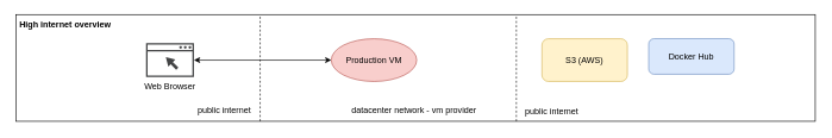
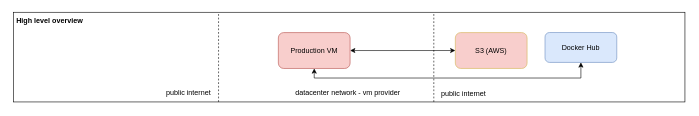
- <mxCell id="15" value="High internet overview" style="text;html=1;strokeColor=none;fillColor=none;align=left;verticalAlign=middle;whiteSpace=wrap;rounded=0;shadow=0;glass=0;labelBackgroundColor=default;labelBorderColor=none;sketch=0;fontStyle=1" vertex="1" parent="1"><mxGeometry x="23" width="190" height="30" as="geometry" y="20" /></mxCell>
+ <mxCell id="15" value="High level overview" style="text;html=1;strokeColor=none;fillColor=none;align=left;verticalAlign=middle;whiteSpace=wrap;rounded=0;shadow=0;glass=0;labelBackgroundColor=default;labelBorderColor=none;sketch=0;fontStyle=1" vertex="1" parent="1"><mxGeometry x="23" width="190" height="30" as="geometry" y="20" /></mxCell>
- <mxCell id="6" value="Web Browser" style="sketch=0;pointerEvents=1;shadow=0;dashed=0;html=1;strokeColor=none;fillColor=#434445;aspect=fixed;labelPosition=center;verticalLabelPosition=bottom;verticalAlign=top;align=center;outlineConnect=0;shape=mxgraph.vvd.web_browser;" vertex="1" parent="1"><mxGeometry x="202.75" y="60.13" width="67.25" height="47.75" as="geometry" /></mxCell>
- <mxCell id="5" style="edgeStyle=orthogonalEdgeStyle;rounded=0;orthogonalLoop=1;jettySize=auto;html=1;entryX=0;entryY=0.5;entryDx=0;entryDy=0;startArrow=classic;startFill=1;" edge="1" parent="1" source="6" target="4"><mxGeometry relative="1" as="geometry" /></mxCell>
- <mxCell id="4" value="Production VM" style="ellipse;whiteSpace=wrap;html=1;fillColor=#f8cecc;strokeColor=#b85450;" vertex="1" parent="1"><mxGeometry x="463" y="54.01" width="120" height="60" as="geometry" /></mxCell>
+ <mxCell id="4" value="Production VM" style="rounded=1;whiteSpace=wrap;html=1;fillColor=#f8cecc;strokeColor=#b85450;" vertex="1" parent="1"><mxGeometry x="463" y="54.01" width="120" height="60" as="geometry" /></mxCell>
+ <mxCell id="3" style="edgeStyle=orthogonalEdgeStyle;rounded=0;orthogonalLoop=1;jettySize=auto;html=1;entryX=0;entryY=0.5;entryDx=0;entryDy=0;startArrow=classic;startFill=1;exitX=1;exitY=0.5;exitDx=0;exitDy=0;" edge="1" parent="1" source="4" target="11"><mxGeometry relative="1" as="geometry" /></mxCell>
- <mxCell id="11" value="S3 (AWS)" style="rounded=1;whiteSpace=wrap;html=1;fillColor=#fff2cc;strokeColor=#d6b656;" vertex="1" parent="1"><mxGeometry x="759" y="54" width="120" height="60" as="geometry" /></mxCell>
+ <mxCell id="11" value="S3 (AWS)" style="rounded=1;whiteSpace=wrap;html=1;fillColor=#f8cecc;strokeColor=#d6b656;" vertex="1" parent="1"><mxGeometry x="759" y="54" width="120" height="60" as="geometry" /></mxCell>
+ <mxCell id="12" style="edgeStyle=orthogonalEdgeStyle;rounded=0;orthogonalLoop=1;jettySize=auto;html=1;entryX=0.5;entryY=1;entryDx=0;entryDy=0;startArrow=classic;startFill=1;" edge="1" parent="1" source="13" target="4"><mxGeometry relative="1" as="geometry"><Array as="points"><mxPoint x="969" y="130" /><mxPoint x="523" y="130" /></Array></mxGeometry></mxCell>
